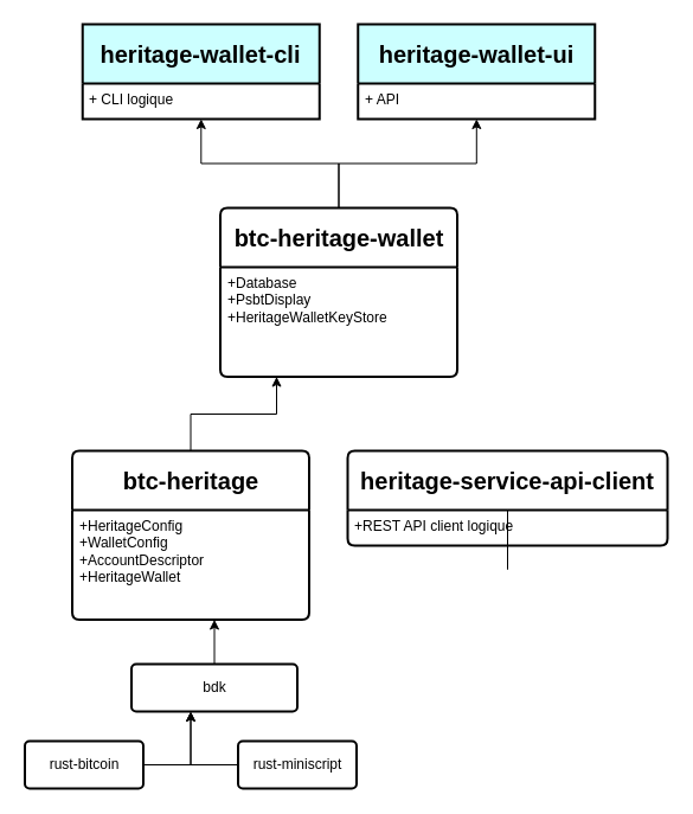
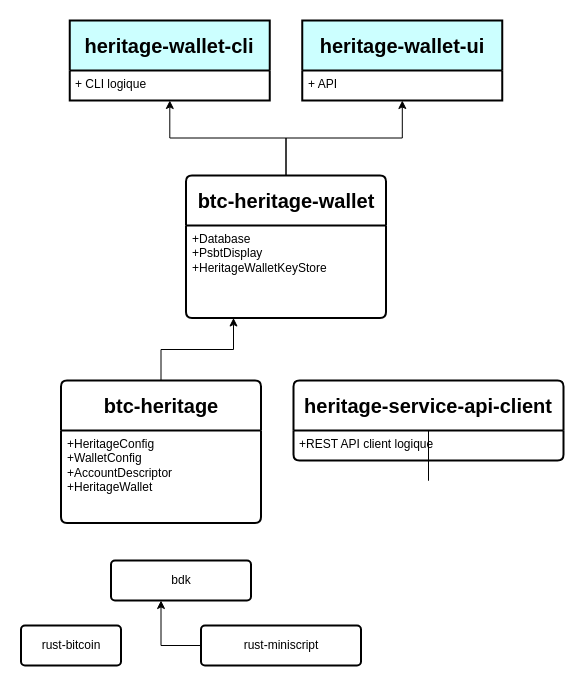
- <mxCell id="2" style="edgeStyle=orthogonalEdgeStyle;rounded=0;orthogonalLoop=1;jettySize=auto;html=1;" parent="1" source="8" target="5" edge="1"><mxGeometry relative="1" as="geometry"><Array as="points"><mxPoint x="183" y="590" /><mxPoint x="183" y="590" /></Array></mxGeometry></mxCell>
- <mxCell id="6" style="rounded=0;orthogonalLoop=1;jettySize=auto;html=1;edgeStyle=orthogonalEdgeStyle;" parent="1" source="7" target="8" edge="1"><mxGeometry relative="1" as="geometry"><Array as="points"><mxPoint x="160.5" y="645" /></Array></mxGeometry></mxCell>
- <mxCell id="10" value="rust-miniscript" style="rounded=1;arcSize=10;whiteSpace=wrap;html=1;align=center;strokeWidth=2;" parent="1" vertex="1"><mxGeometry x="200.5" y="625" width="100" height="40" as="geometry" /></mxCell>
+ <mxCell id="10" value="rust-miniscript" style="rounded=1;arcSize=10;whiteSpace=wrap;html=1;align=center;strokeWidth=2;" parent="1" vertex="1"><mxGeometry x="200.5" y="625" width="160" height="40" as="geometry" /></mxCell>
